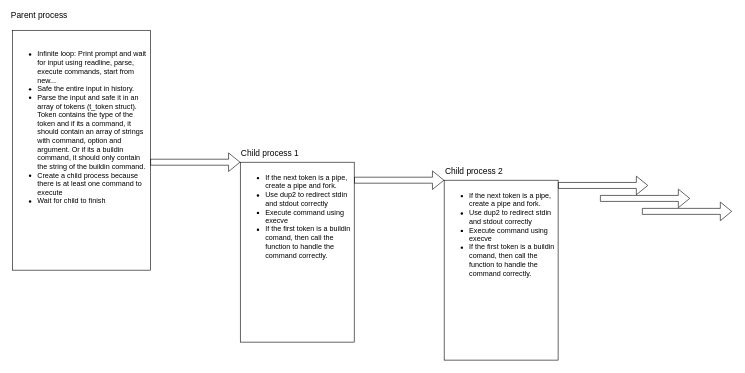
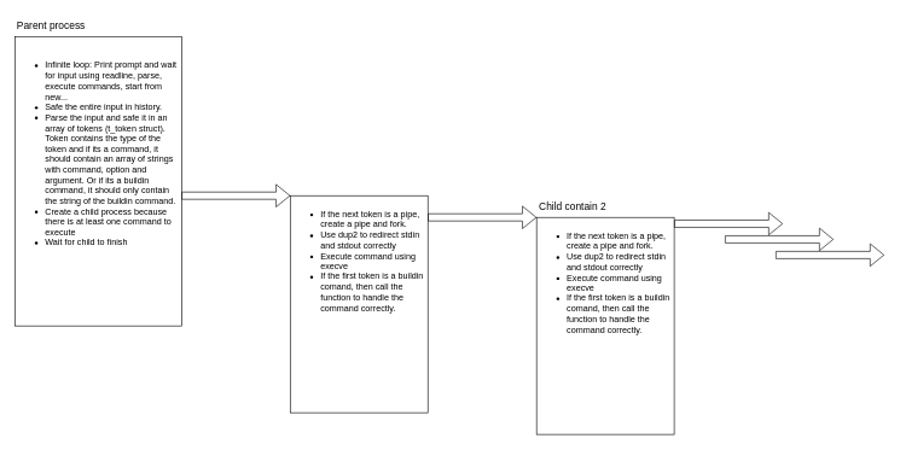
- <mxCell id="8" value="&lt;font style=&quot;font-size: 14px;&quot;&gt;Parent process&lt;/font&gt;" style="text;html=1;strokeColor=none;fillColor=none;align=center;verticalAlign=middle;whiteSpace=wrap;rounded=0;fontSize=12;" parent="1" vertex="1"><mxGeometry x="15" y="10" width="100" height="30" as="geometry" /></mxCell>
+ <mxCell id="8" value="&lt;font style=&quot;font-size: 14px;&quot;&gt;Parent process&lt;/font&gt;" style="text;html=1;strokeColor=none;fillColor=none;align=center;verticalAlign=middle;whiteSpace=wrap;rounded=0;fontSize=12;" parent="1" vertex="1"><mxGeometry x="20" y="20" width="100" height="30" as="geometry" /></mxCell>
- <mxCell id="7" value="&lt;font style=&quot;font-size: 14px;&quot;&gt;Child process 1&lt;/font&gt;" style="text;html=1;strokeColor=none;fillColor=none;align=right;verticalAlign=middle;whiteSpace=wrap;rounded=0;fontSize=12;" parent="1" vertex="1"><mxGeometry x="400" y="240" width="100" height="30" as="geometry" /></mxCell>
- <mxCell id="14" value="Child process 2" style="text;html=1;strokeColor=none;fillColor=none;align=center;verticalAlign=middle;whiteSpace=wrap;rounded=0;fontSize=14;" parent="1" vertex="1"><mxGeometry x="740" y="270" width="100" height="30" as="geometry" /></mxCell>
+ <mxCell id="14" value="Child contain 2" style="text;html=1;strokeColor=none;fillColor=none;align=center;verticalAlign=middle;whiteSpace=wrap;rounded=0;fontSize=14;" parent="1" vertex="1"><mxGeometry x="740" y="270" width="100" height="30" as="geometry" /></mxCell>
